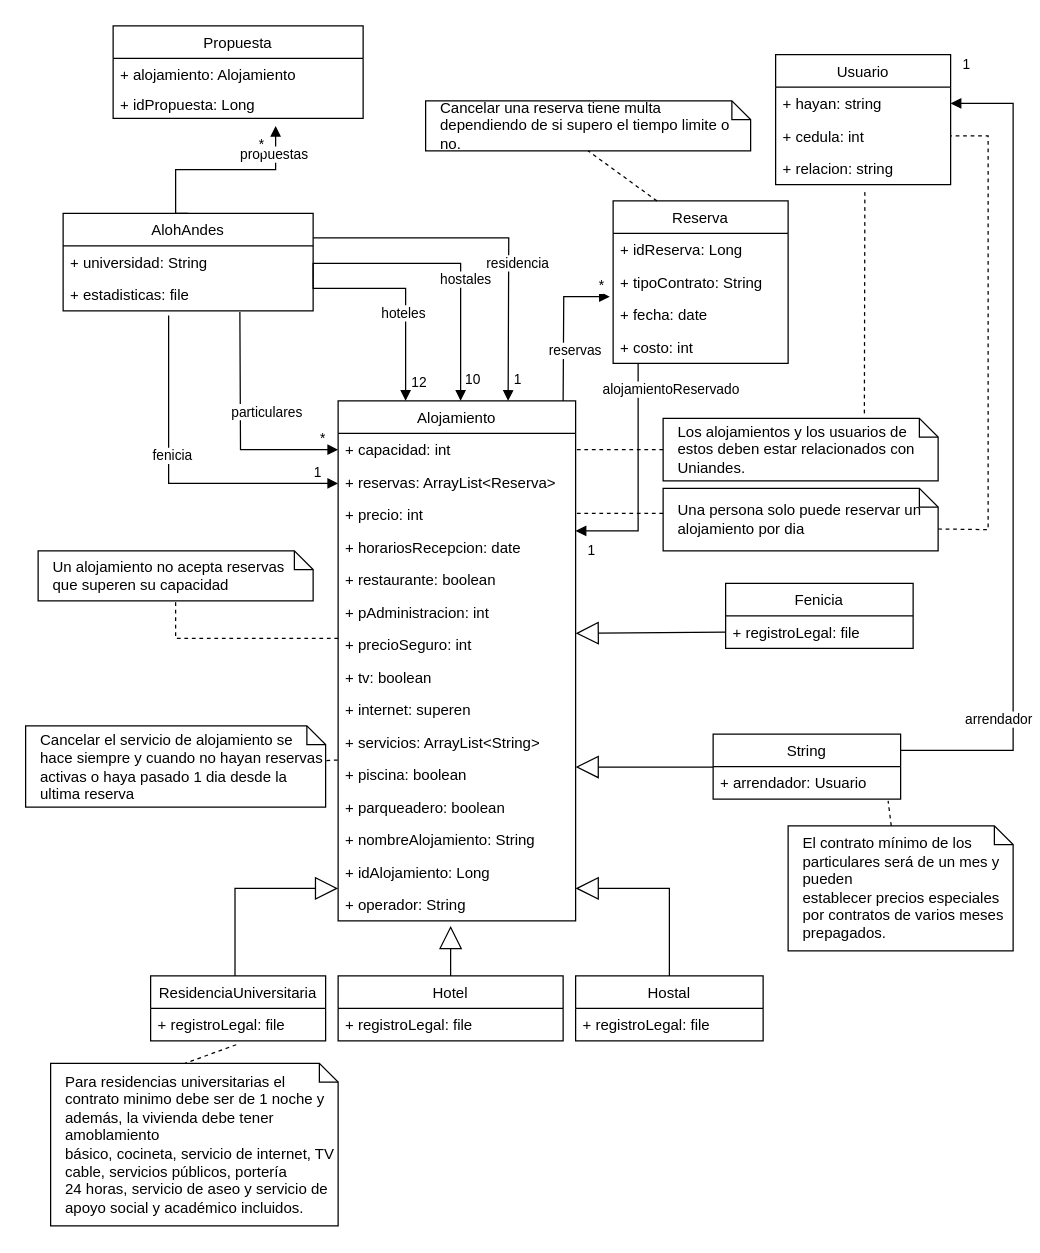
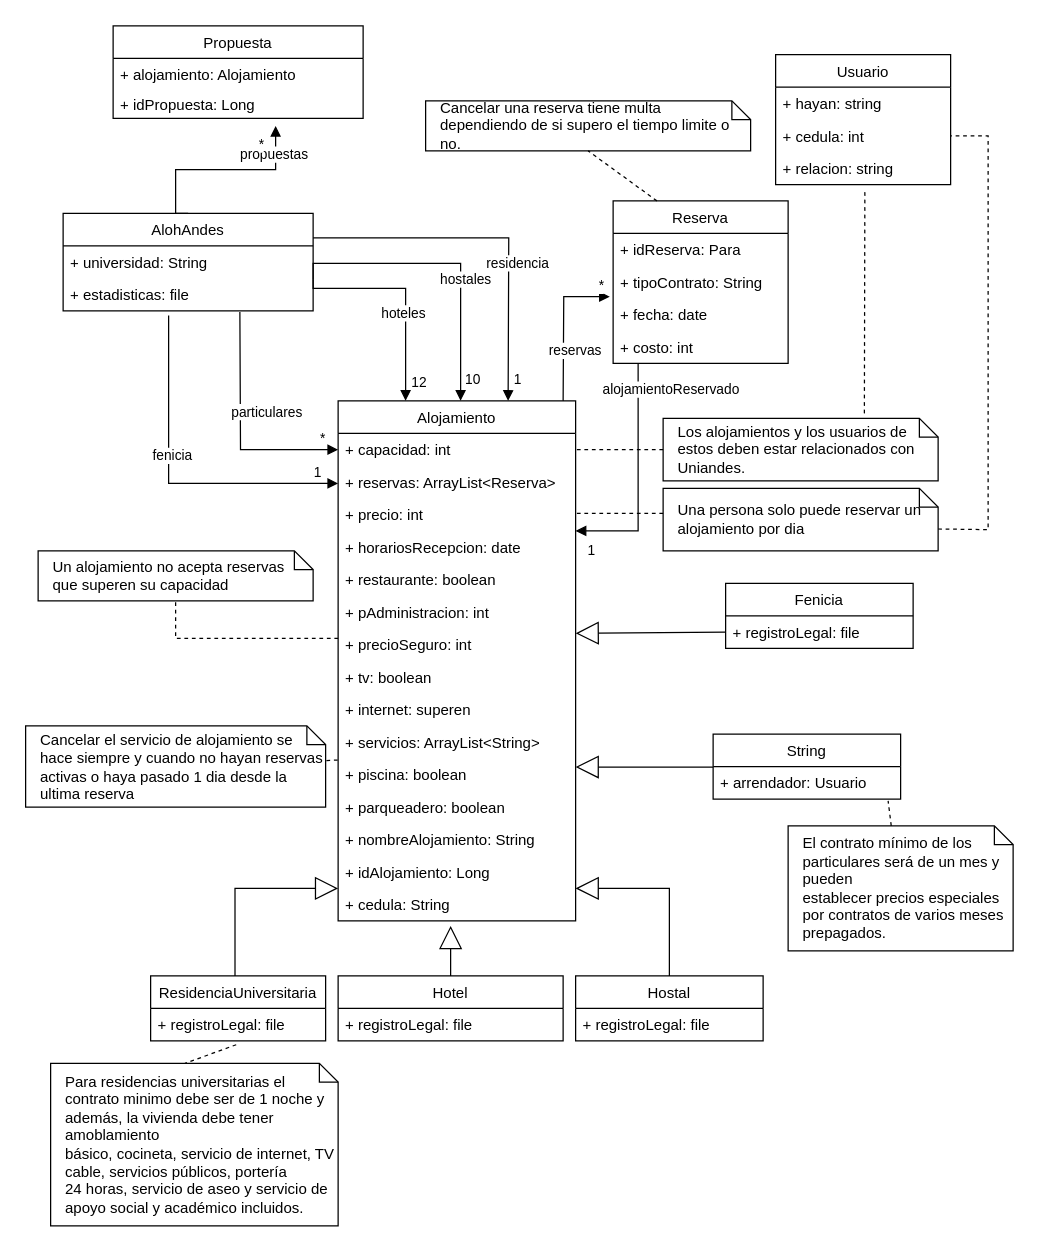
- <mxCell id="49" value="+ idReserva: Long" style="text;strokeColor=none;fillColor=none;align=left;verticalAlign=top;spacingLeft=4;spacingRight=4;overflow=hidden;rotatable=0;points=[[0,0.5],[1,0.5]];portConstraint=eastwest;" parent="48" vertex="1"><mxGeometry y="26" width="140" height="26" as="geometry" /></mxCell>
+ <mxCell id="49" value="+ idReserva: Para" style="text;strokeColor=none;fillColor=none;align=left;verticalAlign=top;spacingLeft=4;spacingRight=4;overflow=hidden;rotatable=0;points=[[0,0.5],[1,0.5]];portConstraint=eastwest;" parent="48" vertex="1"><mxGeometry y="26" width="140" height="26" as="geometry" /></mxCell>
- <mxCell id="72" value="arrendador" style="endArrow=block;endFill=1;html=1;edgeStyle=orthogonalEdgeStyle;align=left;verticalAlign=top;rounded=0;exitX=1;exitY=0.25;exitDx=0;exitDy=0;entryX=1;entryY=0.5;entryDx=0;entryDy=0;" parent="1" source="67" target="30" edge="1"><mxGeometry x="-0.612" y="40" relative="1" as="geometry"><mxPoint x="640" y="660" as="sourcePoint" /><mxPoint x="800" y="660" as="targetPoint" /><Array as="points"><mxPoint x="810" y="600" /><mxPoint x="810" y="82" /></Array><mxPoint as="offset" /></mxGeometry></mxCell>
- <mxCell id="73" value="1" style="edgeLabel;resizable=0;html=1;align=left;verticalAlign=bottom;fillColor=#CC99FF;" parent="72" connectable="0" vertex="1"><mxGeometry x="-1" relative="1" as="geometry"><mxPoint x="48" y="-541" as="offset" /></mxGeometry></mxCell>
- <mxCell id="26" value="+ operador: String" style="text;strokeColor=none;fillColor=none;align=left;verticalAlign=top;spacingLeft=4;spacingRight=4;overflow=hidden;rotatable=0;points=[[0,0.5],[1,0.5]];portConstraint=eastwest;" parent="11" vertex="1"><mxGeometry y="390" width="190" height="26" as="geometry" /></mxCell>
+ <mxCell id="26" value="+ cedula: String" style="text;strokeColor=none;fillColor=none;align=left;verticalAlign=top;spacingLeft=4;spacingRight=4;overflow=hidden;rotatable=0;points=[[0,0.5],[1,0.5]];portConstraint=eastwest;" parent="11" vertex="1"><mxGeometry y="390" width="190" height="26" as="geometry" /></mxCell>
